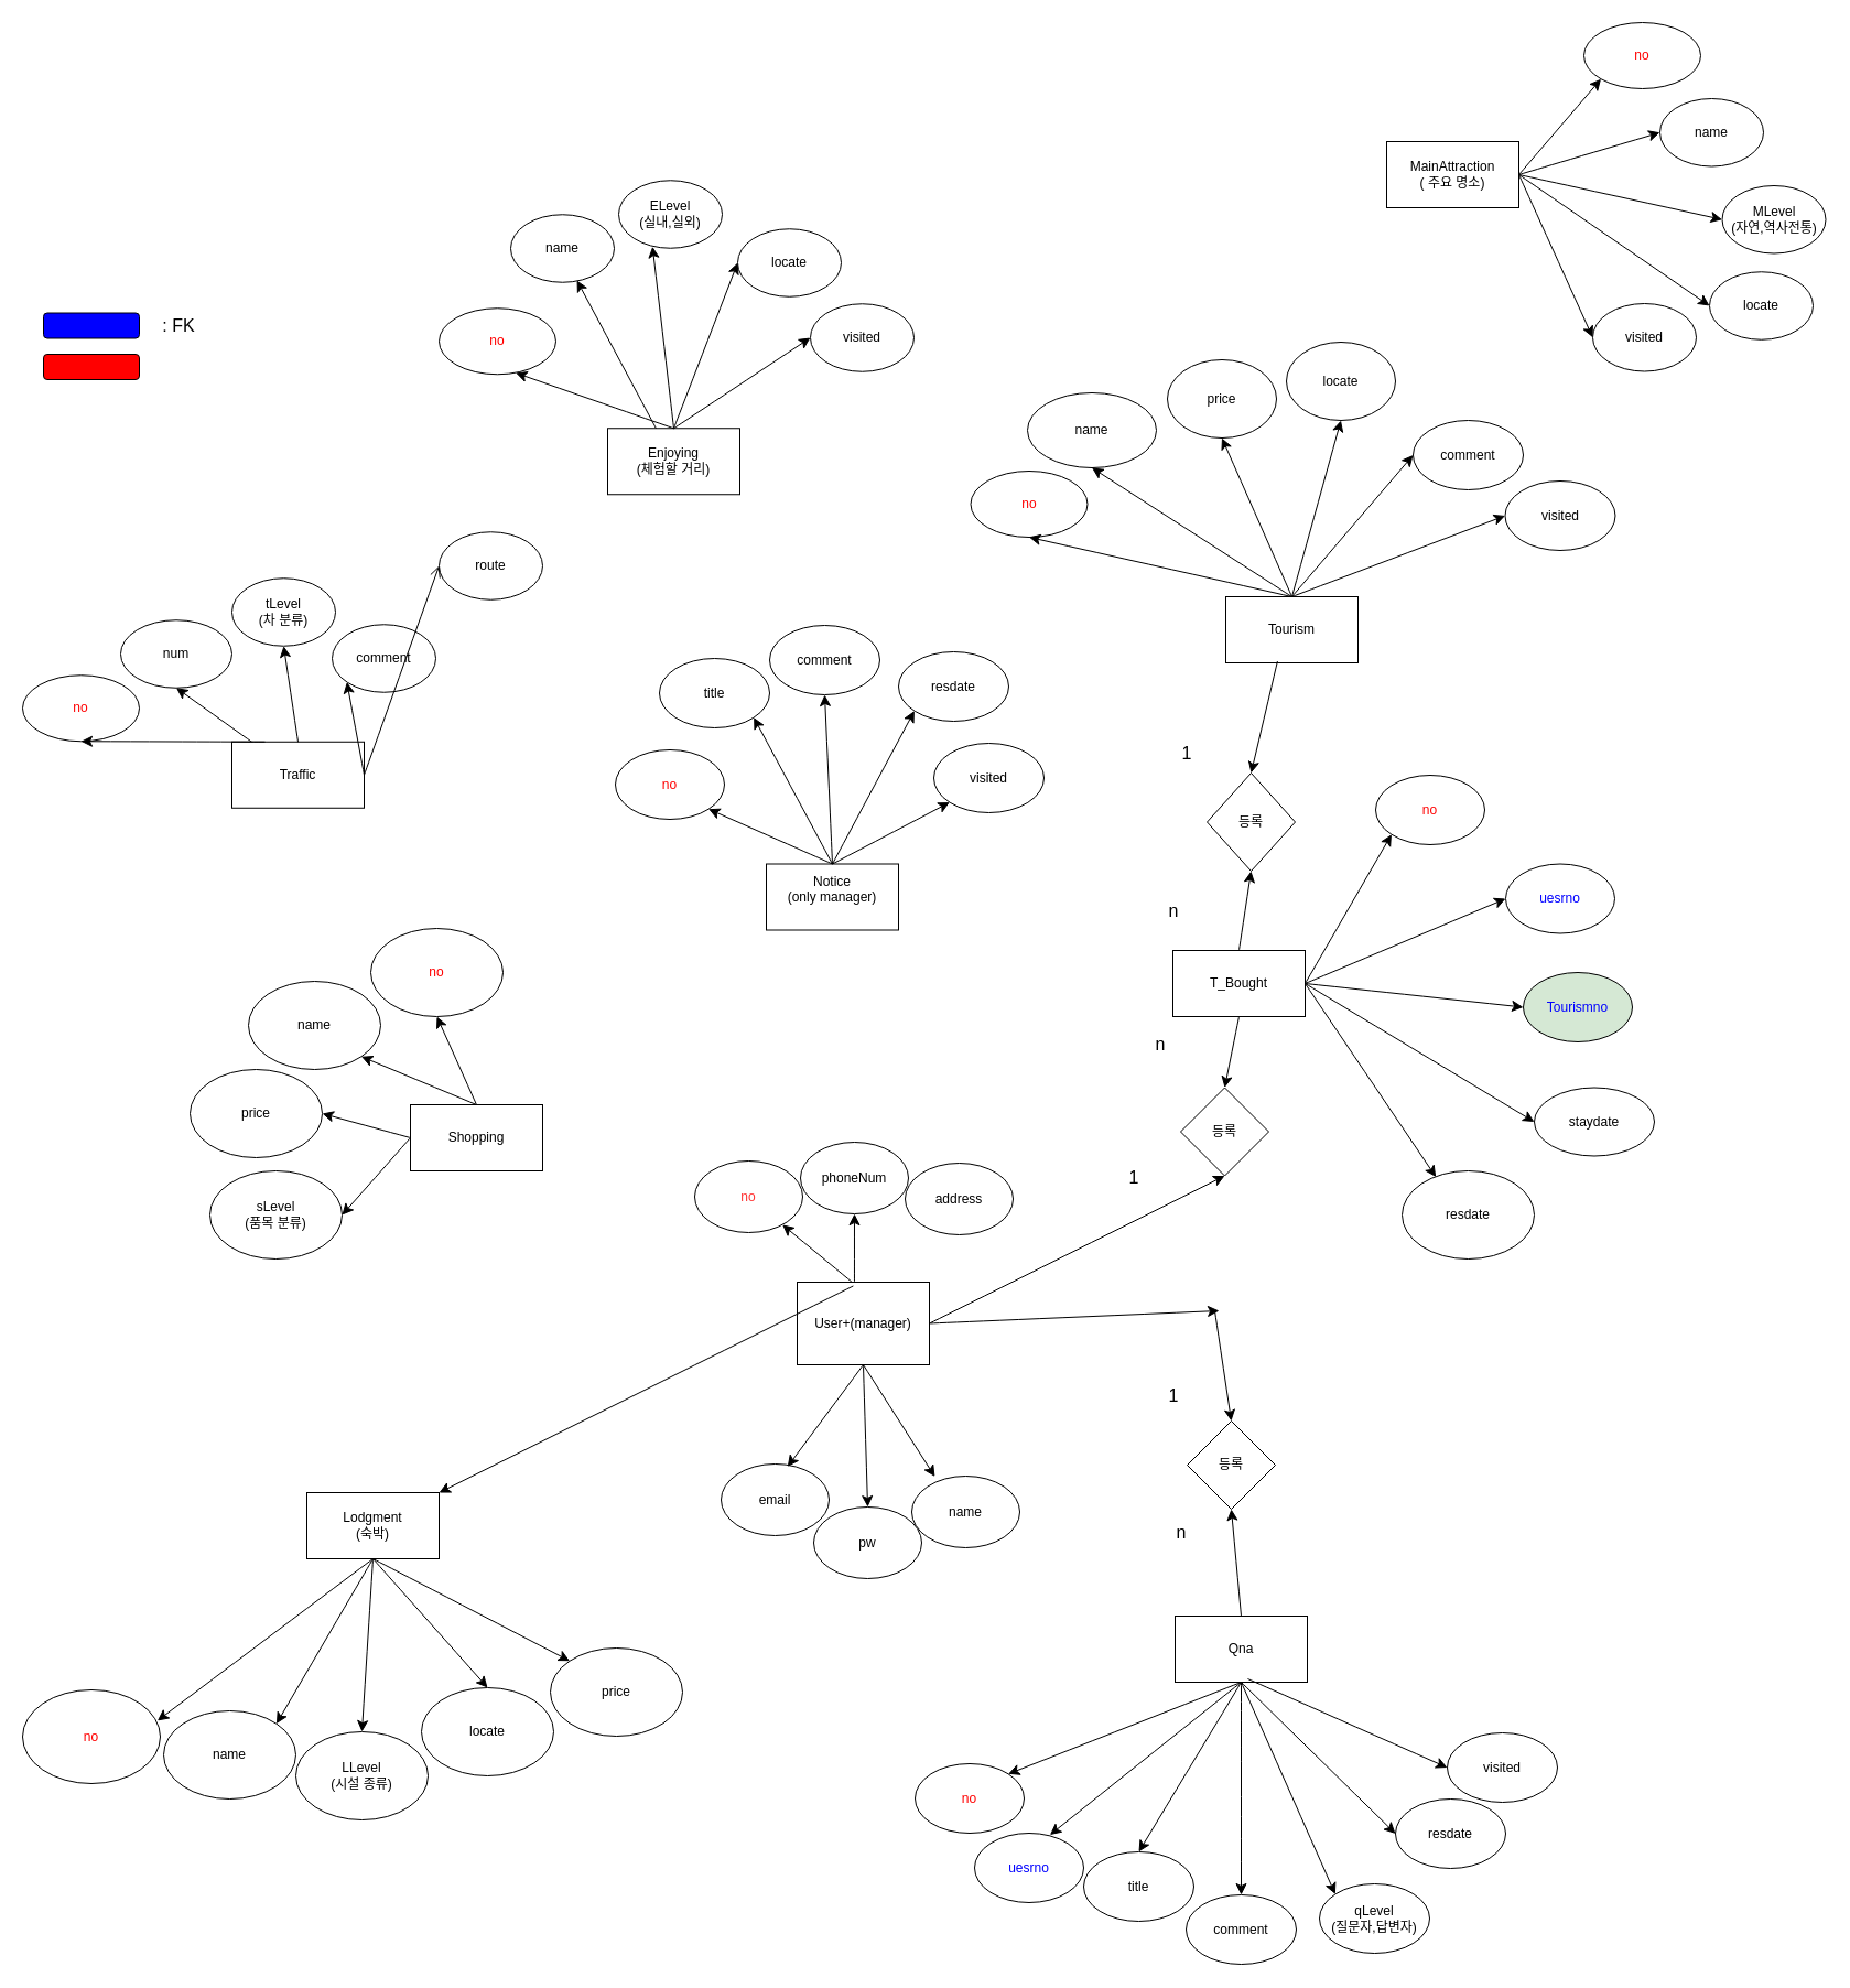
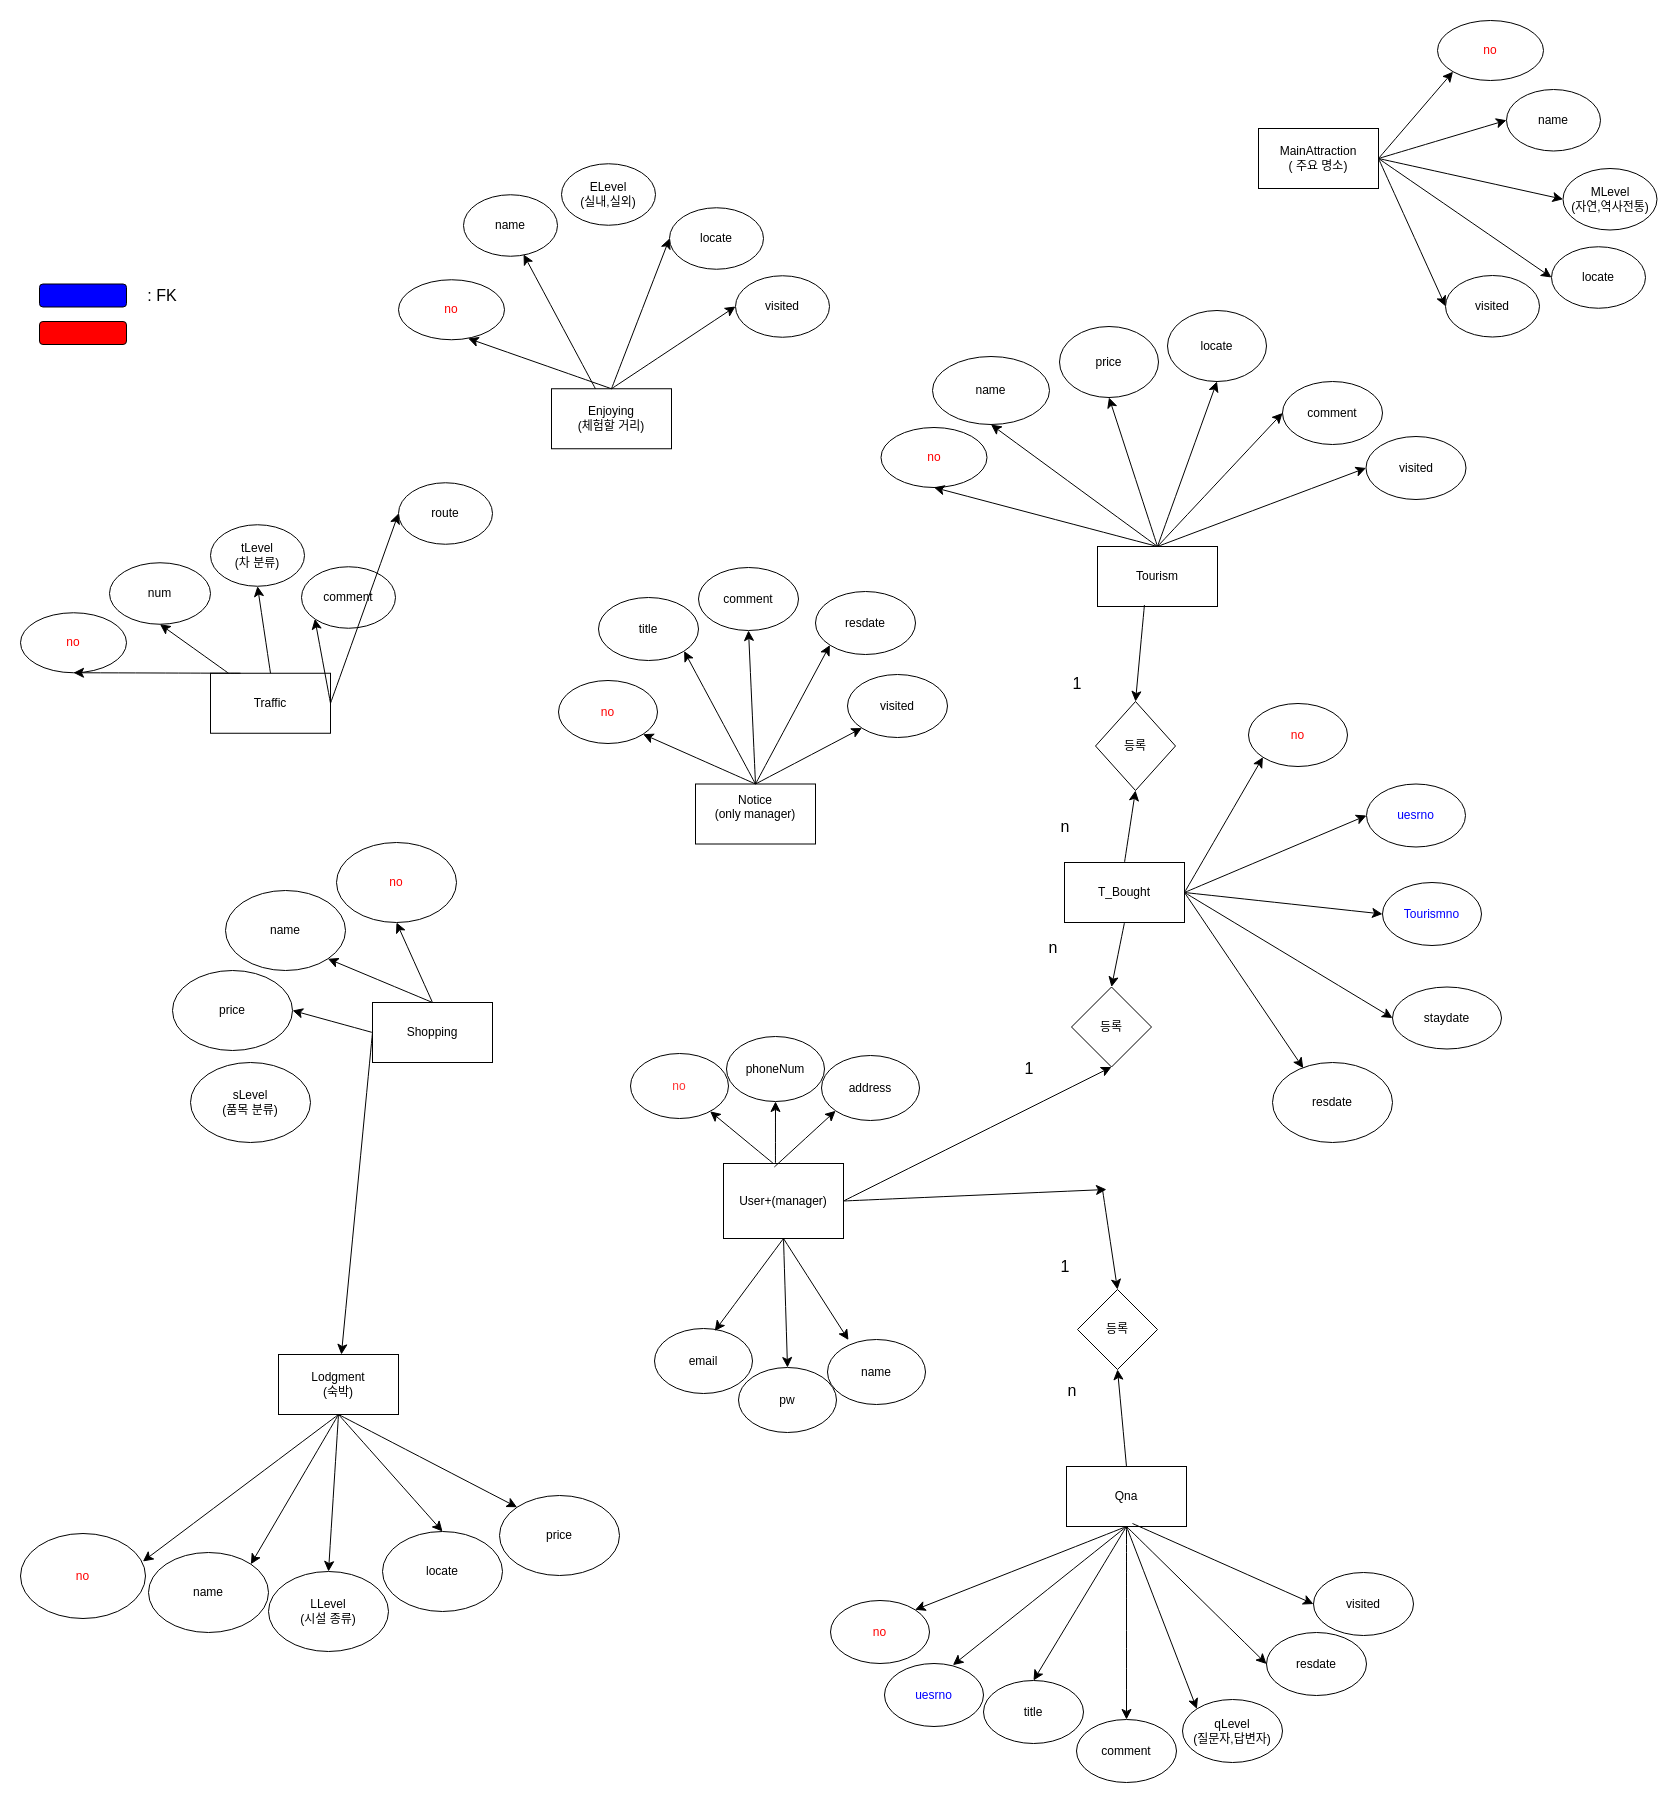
- <mxCell id="93" value="" style="endArrow=classic;html=1;rounded=0;fontSize=12;startSize=8;endSize=8;curved=1;entryX=0.327;entryY=0.976;entryDx=0;entryDy=0;entryPerimeter=0;exitX=0.5;exitY=0;exitDx=0;exitDy=0;" parent="1" source="6" target="86" edge="1"><mxGeometry width="50" height="50" relative="1" as="geometry"><mxPoint x="985" y="338.75" as="sourcePoint" /><mxPoint x="891" y="286.75" as="targetPoint" /></mxGeometry></mxCell>
- <mxCell id="43" value="" style="endArrow=open;html=1;rounded=0;fontSize=12;startSize=8;endSize=8;curved=1;entryX=0;entryY=0.5;entryDx=0;entryDy=0;exitX=1;exitY=0.5;exitDx=0;exitDy=0;" parent="1" source="8" target="41" edge="1"><mxGeometry width="50" height="50" relative="1" as="geometry"><mxPoint x="337" y="836.75" as="sourcePoint" /><mxPoint x="419" y="800.75" as="targetPoint" /></mxGeometry></mxCell>
+ <mxCell id="43" value="" style="endArrow=classic;html=1;rounded=0;fontSize=12;startSize=8;endSize=8;curved=1;entryX=0;entryY=0.5;entryDx=0;entryDy=0;exitX=1;exitY=0.5;exitDx=0;exitDy=0;" parent="1" source="8" target="41" edge="1"><mxGeometry width="50" height="50" relative="1" as="geometry"><mxPoint x="337" y="836.75" as="sourcePoint" /><mxPoint x="419" y="800.75" as="targetPoint" /></mxGeometry></mxCell>
- <mxCell id="9" value="Tourism" style="rounded=0;whiteSpace=wrap;html=1;" parent="1" vertex="1"><mxGeometry x="1112" y="541" width="120" height="60" as="geometry" /></mxCell>
+ <mxCell id="9" value="Tourism" style="rounded=0;whiteSpace=wrap;html=1;" parent="1" vertex="1"><mxGeometry x="1097" y="546" width="120" height="60" as="geometry" /></mxCell>
- <mxCell id="112" value="&lt;font color=&quot;#0000ff&quot;&gt;Tourismno&lt;/font&gt;" style="ellipse;whiteSpace=wrap;html=1;fillColor=#d5e8d4;" parent="1" vertex="1"><mxGeometry x="1382" y="882" width="99" height="63" as="geometry" /></mxCell>
+ <mxCell id="112" value="&lt;font color=&quot;#0000ff&quot;&gt;Tourismno&lt;/font&gt;" style="ellipse;whiteSpace=wrap;html=1;" parent="1" vertex="1"><mxGeometry x="1382" y="882" width="99" height="63" as="geometry" /></mxCell>
- <mxCell id="29" value="" style="endArrow=classic;html=1;rounded=0;fontSize=12;startSize=8;endSize=8;curved=1;exitX=0;exitY=0.5;exitDx=0;exitDy=0;entryX=1;entryY=0.5;entryDx=0;entryDy=0;" parent="1" source="10" target="26" edge="1"><mxGeometry width="50" height="50" relative="1" as="geometry"><mxPoint x="389" y="1256" as="sourcePoint" /><mxPoint x="326" y="1204" as="targetPoint" /></mxGeometry></mxCell>
+ <mxCell id="29" value="" style="endArrow=classic;html=1;rounded=0;fontSize=12;startSize=8;endSize=8;curved=1;exitX=0;exitY=0.5;exitDx=0;exitDy=0;" parent="1" source="10" target="7" edge="1"><mxGeometry width="50" height="50" relative="1" as="geometry"><mxPoint x="389" y="1256" as="sourcePoint" /><mxPoint x="326" y="1204" as="targetPoint" /></mxGeometry></mxCell>
- <mxCell id="19" value="" style="endArrow=classic;html=1;rounded=0;fontSize=12;startSize=8;endSize=8;curved=1;exitX=0.424;exitY=0.046;exitDx=0;exitDy=0;exitPerimeter=0;" parent="1" source="3" target="7" edge="1"><mxGeometry width="50" height="50" relative="1" as="geometry"><mxPoint x="802.04" y="1163" as="sourcePoint" /><mxPoint x="804.04" y="1108" as="targetPoint" /></mxGeometry></mxCell>
+ <mxCell id="19" value="" style="endArrow=classic;html=1;rounded=0;fontSize=12;startSize=8;endSize=8;curved=1;exitX=0.424;exitY=0.046;exitDx=0;exitDy=0;exitPerimeter=0;entryX=0;entryY=1;entryDx=0;entryDy=0;" parent="1" source="3" target="14" edge="1"><mxGeometry width="50" height="50" relative="1" as="geometry"><mxPoint x="802.04" y="1163" as="sourcePoint" /><mxPoint x="804.04" y="1108" as="targetPoint" /></mxGeometry></mxCell>
- <mxCell id="53" value="qLevel&lt;div&gt;(질문자,답변자)&lt;/div&gt;" style="ellipse;whiteSpace=wrap;html=1;" parent="1" vertex="1"><mxGeometry x="1197" y="1709" width="100" height="63" as="geometry" /></mxCell>
+ <mxCell id="53" value="qLevel&lt;div&gt;(질문자,답변자)&lt;/div&gt;" style="ellipse;whiteSpace=wrap;html=1;" parent="1" vertex="1"><mxGeometry x="1182" y="1699" width="100" height="63" as="geometry" /></mxCell>
